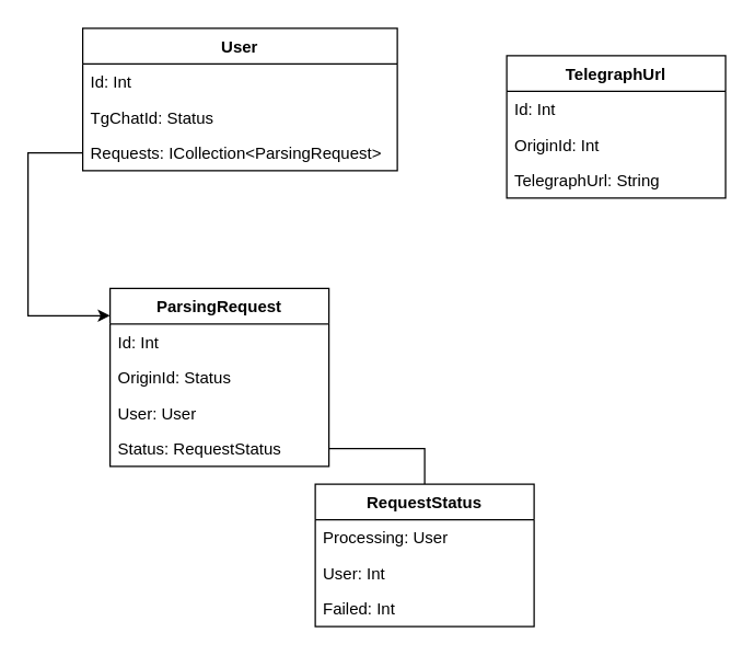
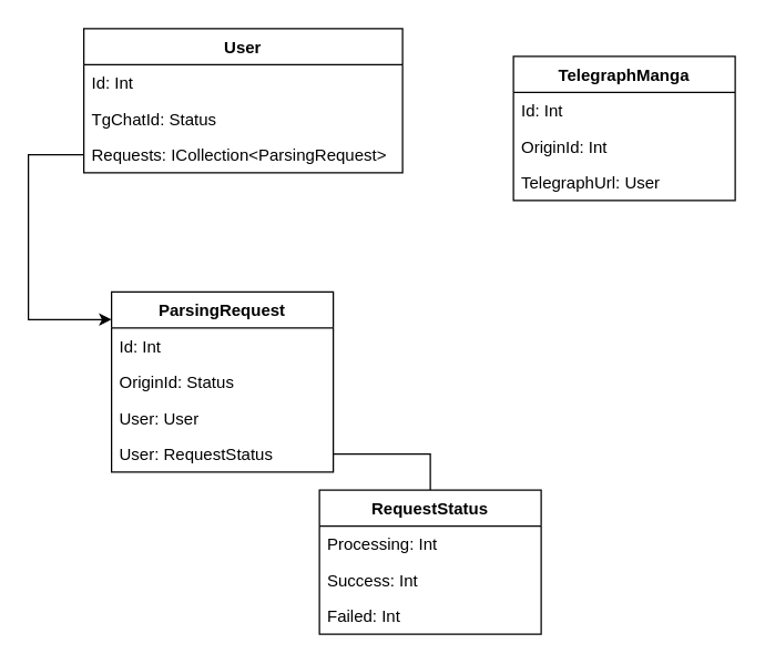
- <mxCell id="2" value="TelegraphUrl" style="swimlane;fontStyle=1;align=center;verticalAlign=top;childLayout=stackLayout;horizontal=1;startSize=26;horizontalStack=0;resizeParent=1;resizeParentMax=0;resizeLast=0;collapsible=1;marginBottom=0;" vertex="1" parent="1"><mxGeometry x="370" y="40" width="160" height="104" as="geometry" /></mxCell>
+ <mxCell id="2" value="TelegraphManga" style="swimlane;fontStyle=1;align=center;verticalAlign=top;childLayout=stackLayout;horizontal=1;startSize=26;horizontalStack=0;resizeParent=1;resizeParentMax=0;resizeLast=0;collapsible=1;marginBottom=0;" vertex="1" parent="1"><mxGeometry x="370" y="40" width="160" height="104" as="geometry" /></mxCell>
- <mxCell id="5" value="TelegraphUrl: String" style="text;strokeColor=none;fillColor=none;align=left;verticalAlign=top;spacingLeft=4;spacingRight=4;overflow=hidden;rotatable=0;points=[[0,0.5],[1,0.5]];portConstraint=eastwest;" vertex="1" parent="2"><mxGeometry y="78" width="160" height="26" as="geometry" /></mxCell>
+ <mxCell id="5" value="TelegraphUrl: User" style="text;strokeColor=none;fillColor=none;align=left;verticalAlign=top;spacingLeft=4;spacingRight=4;overflow=hidden;rotatable=0;points=[[0,0.5],[1,0.5]];portConstraint=eastwest;" vertex="1" parent="2"><mxGeometry y="78" width="160" height="26" as="geometry" /></mxCell>
- <mxCell id="14" value="Status: RequestStatus" style="text;strokeColor=none;fillColor=none;align=left;verticalAlign=top;spacingLeft=4;spacingRight=4;overflow=hidden;rotatable=0;points=[[0,0.5],[1,0.5]];portConstraint=eastwest;" vertex="1" parent="10"><mxGeometry y="104" width="160" height="26" as="geometry" /></mxCell>
+ <mxCell id="14" value="User: RequestStatus" style="text;strokeColor=none;fillColor=none;align=left;verticalAlign=top;spacingLeft=4;spacingRight=4;overflow=hidden;rotatable=0;points=[[0,0.5],[1,0.5]];portConstraint=eastwest;" vertex="1" parent="10"><mxGeometry y="104" width="160" height="26" as="geometry" /></mxCell>
- <mxCell id="16" value="Processing: User" style="text;strokeColor=none;fillColor=none;align=left;verticalAlign=top;spacingLeft=4;spacingRight=4;overflow=hidden;rotatable=0;points=[[0,0.5],[1,0.5]];portConstraint=eastwest;" vertex="1" parent="15"><mxGeometry y="26" width="160" height="26" as="geometry" /></mxCell>
+ <mxCell id="16" value="Processing: Int" style="text;strokeColor=none;fillColor=none;align=left;verticalAlign=top;spacingLeft=4;spacingRight=4;overflow=hidden;rotatable=0;points=[[0,0.5],[1,0.5]];portConstraint=eastwest;" vertex="1" parent="15"><mxGeometry y="26" width="160" height="26" as="geometry" /></mxCell>
- <mxCell id="17" value="User: Int" style="text;strokeColor=none;fillColor=none;align=left;verticalAlign=top;spacingLeft=4;spacingRight=4;overflow=hidden;rotatable=0;points=[[0,0.5],[1,0.5]];portConstraint=eastwest;" vertex="1" parent="15"><mxGeometry y="52" width="160" height="26" as="geometry" /></mxCell>
+ <mxCell id="17" value="Success: Int" style="text;strokeColor=none;fillColor=none;align=left;verticalAlign=top;spacingLeft=4;spacingRight=4;overflow=hidden;rotatable=0;points=[[0,0.5],[1,0.5]];portConstraint=eastwest;" vertex="1" parent="15"><mxGeometry y="52" width="160" height="26" as="geometry" /></mxCell>
